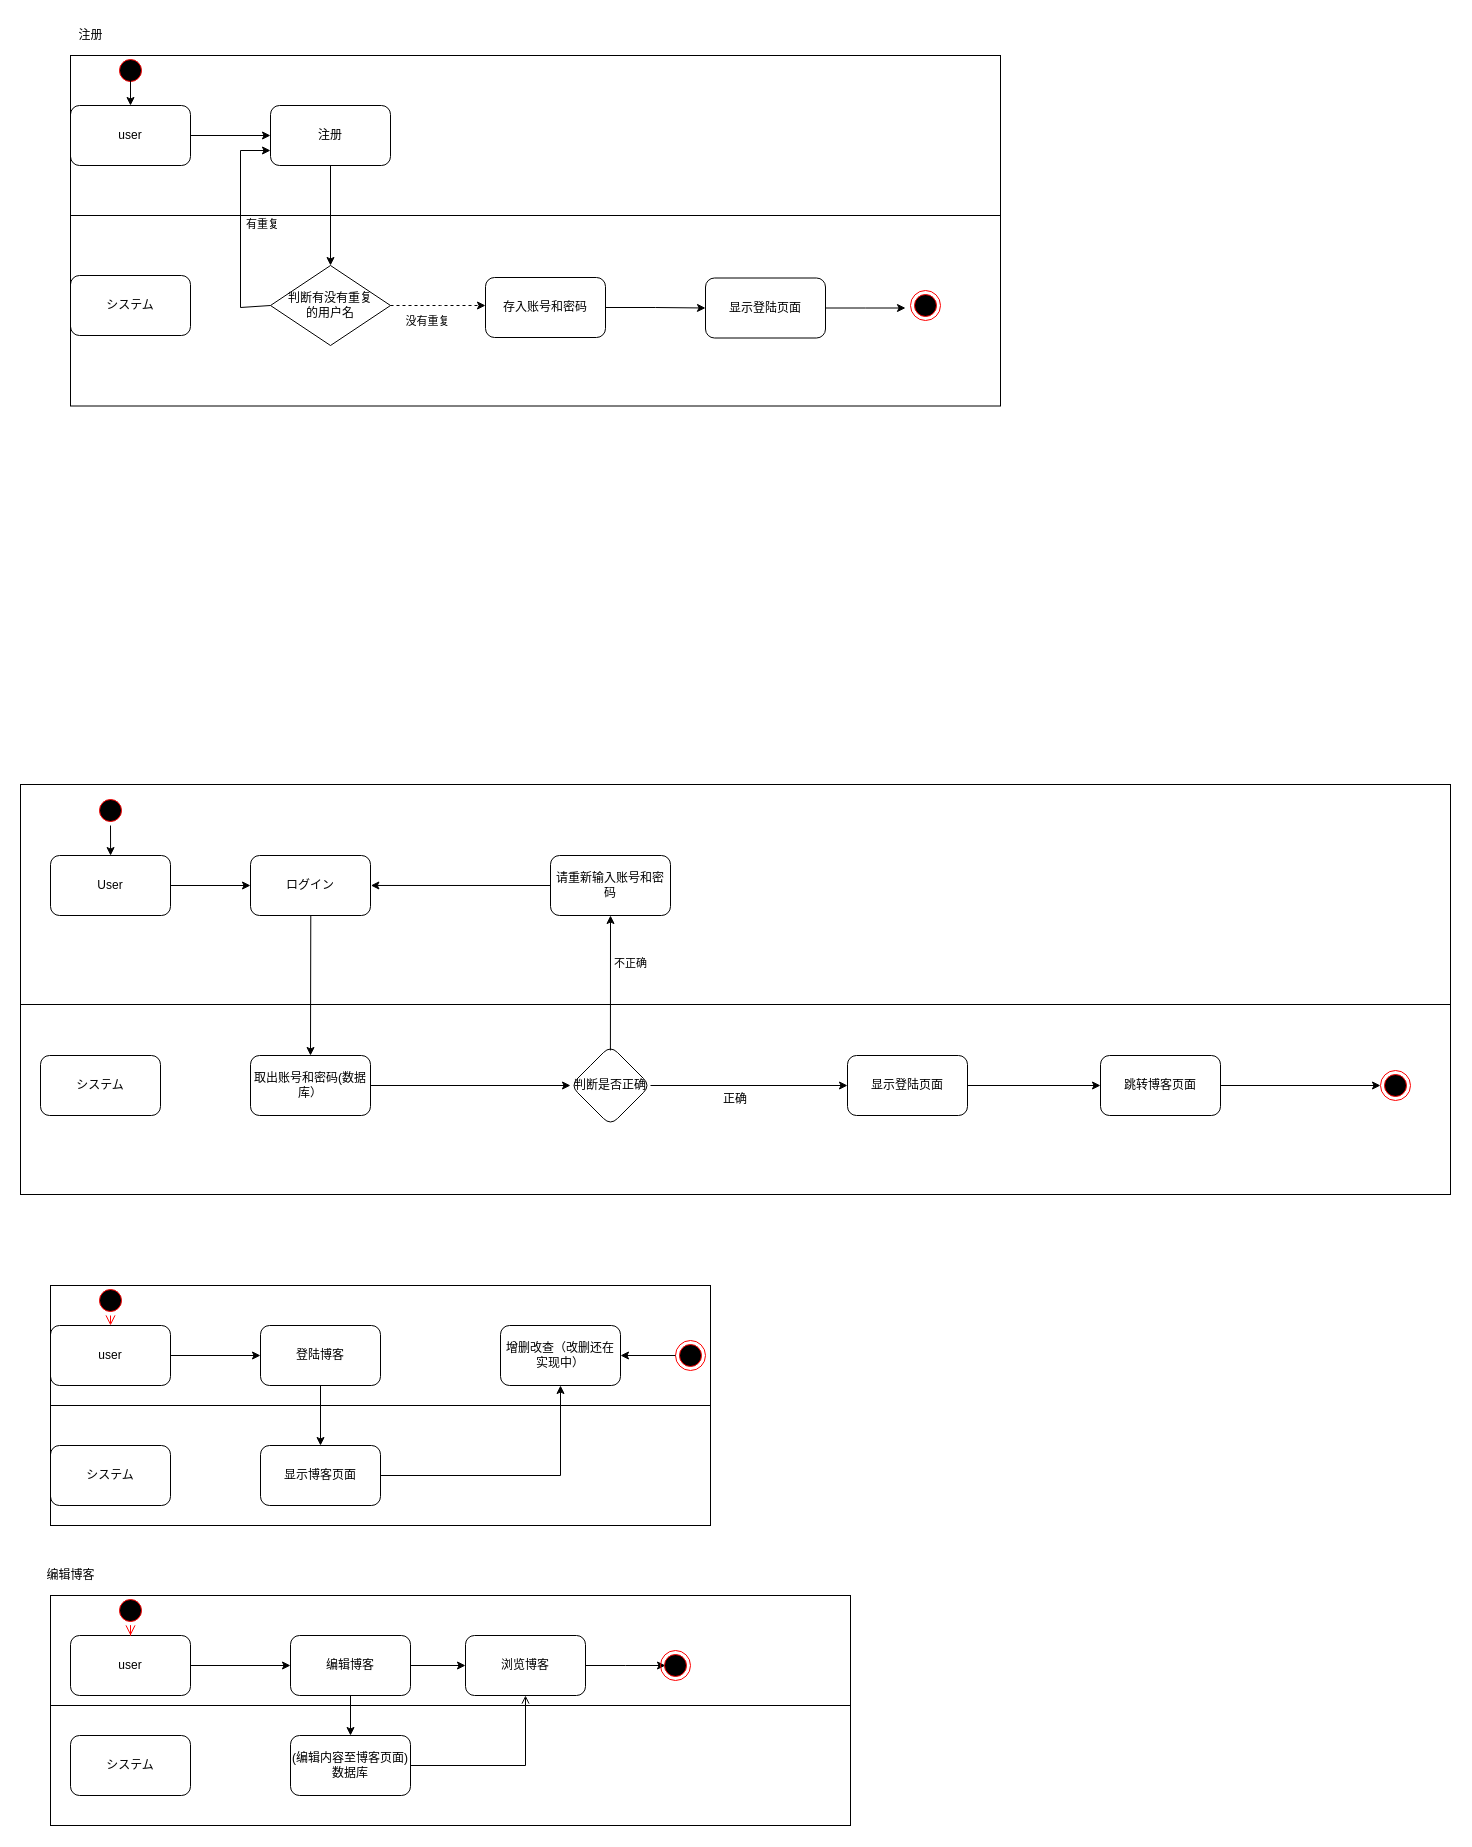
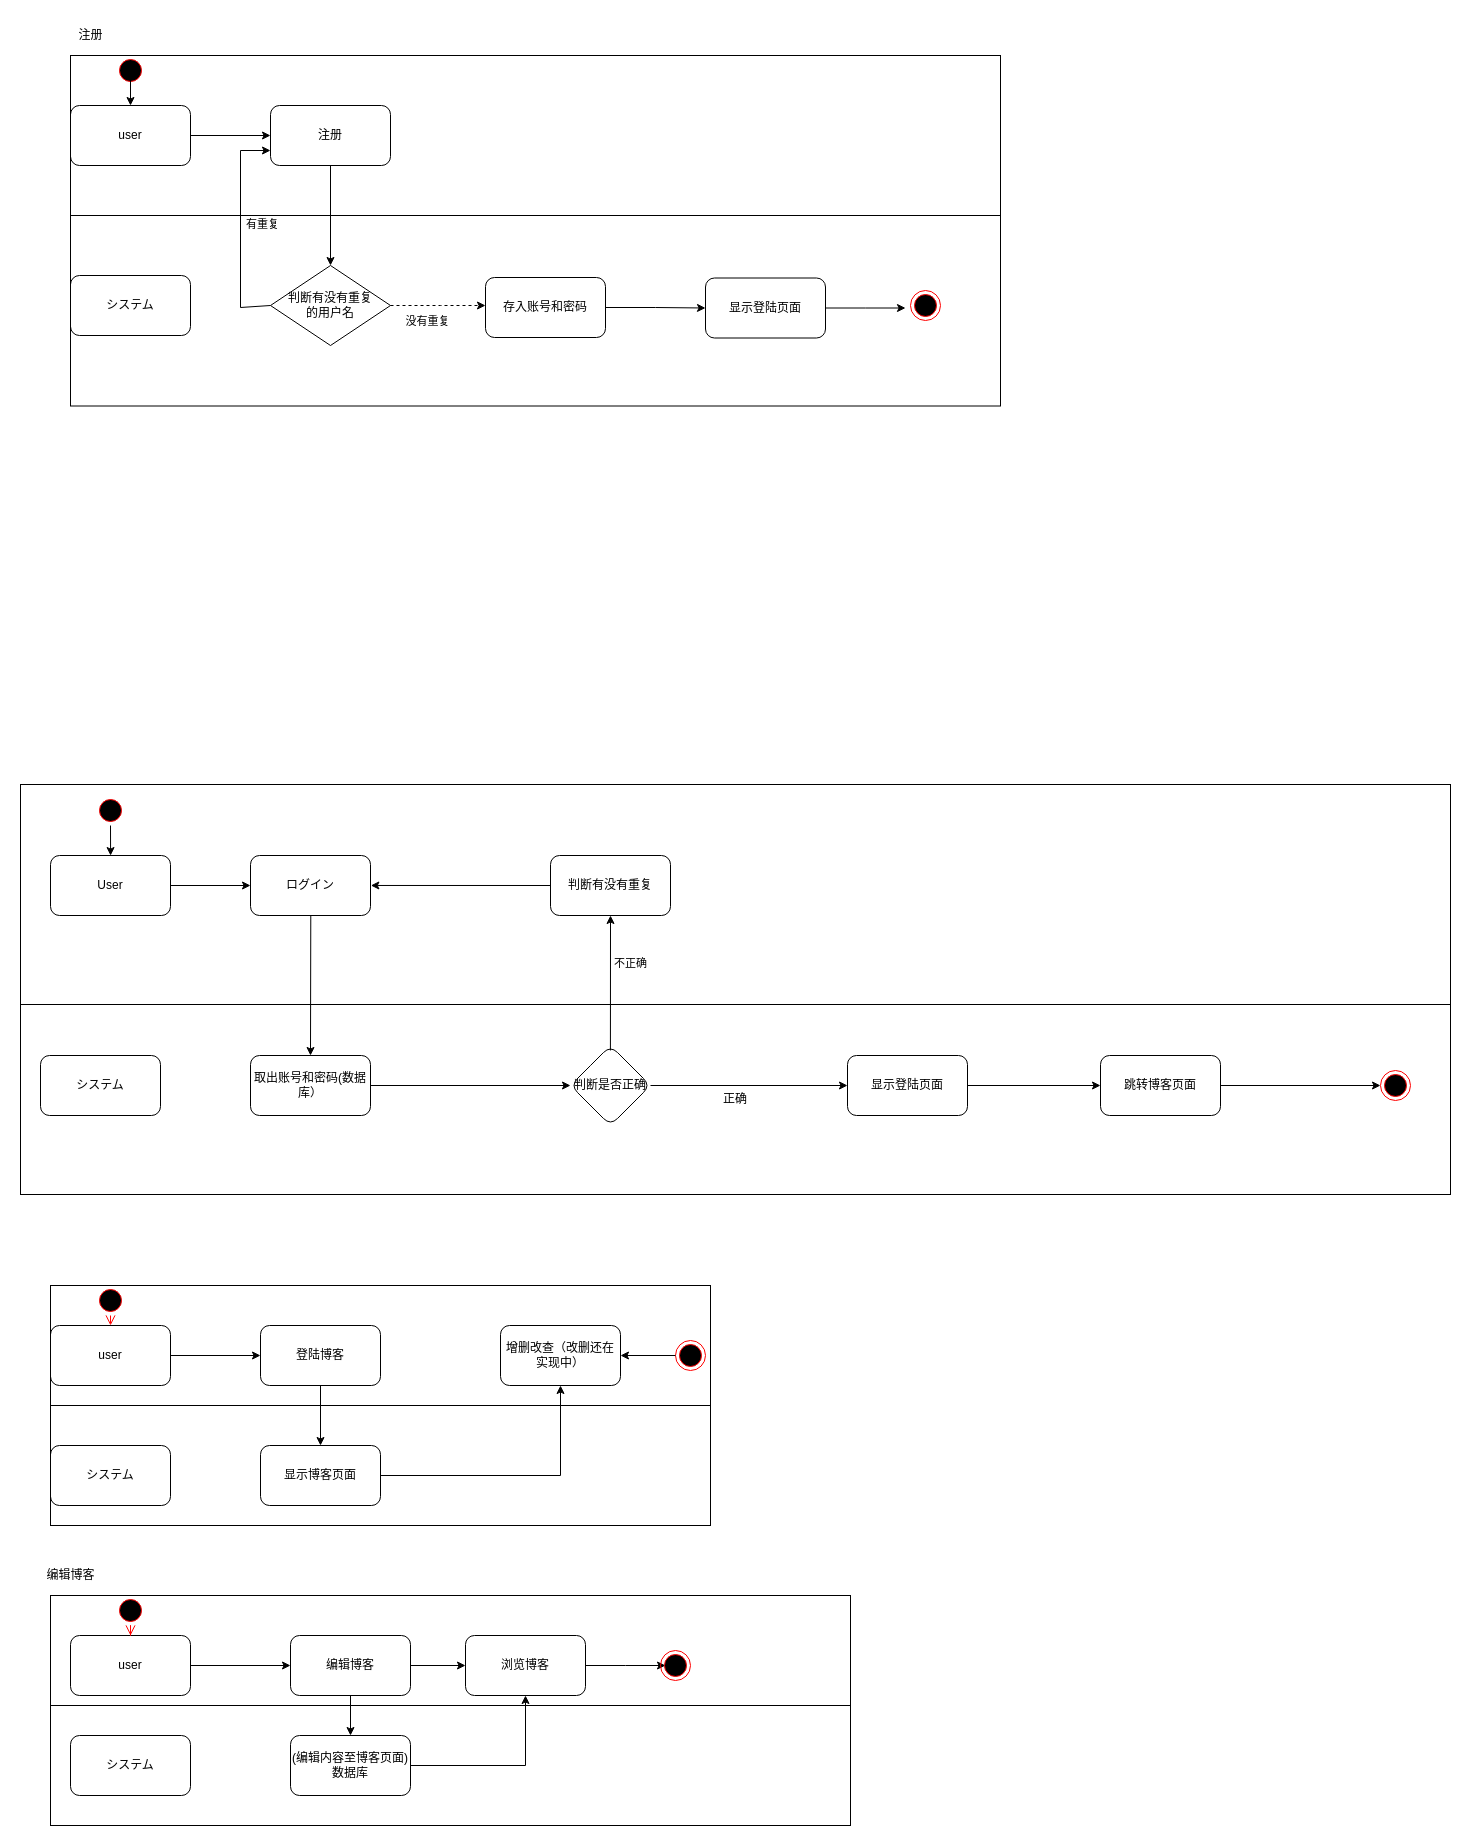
- <mxCell id="19" value="请重新输入账号和密码" style="rounded=1;whiteSpace=wrap;html=1;fillColor=none;" parent="1" vertex="1"><mxGeometry x="550" y="855" width="120" height="60" as="geometry" /></mxCell>
+ <mxCell id="19" value="判断有没有重复" style="rounded=1;whiteSpace=wrap;html=1;fillColor=none;" parent="1" vertex="1"><mxGeometry x="550" y="855" width="120" height="60" as="geometry" /></mxCell>
- <mxCell id="66" value="" style="edgeStyle=orthogonalEdgeStyle;rounded=0;orthogonalLoop=1;jettySize=auto;html=1;endArrow=open;" parent="1" source="67" target="69" edge="1"><mxGeometry relative="1" as="geometry" /></mxCell>
+ <mxCell id="66" value="" style="edgeStyle=orthogonalEdgeStyle;rounded=0;orthogonalLoop=1;jettySize=auto;html=1;" parent="1" source="67" target="69" edge="1"><mxGeometry relative="1" as="geometry" /></mxCell>
